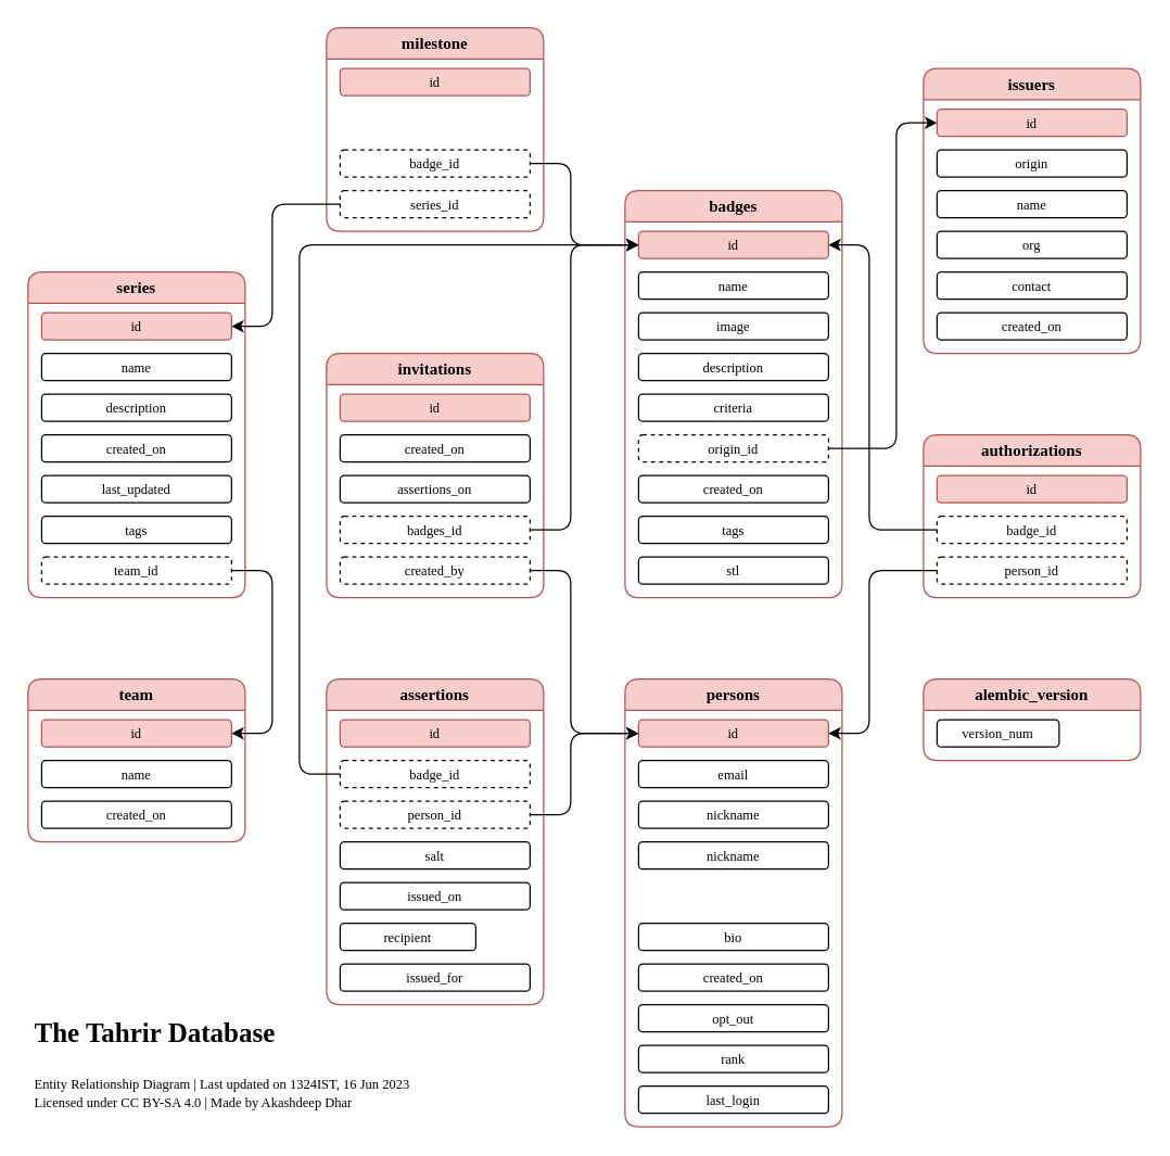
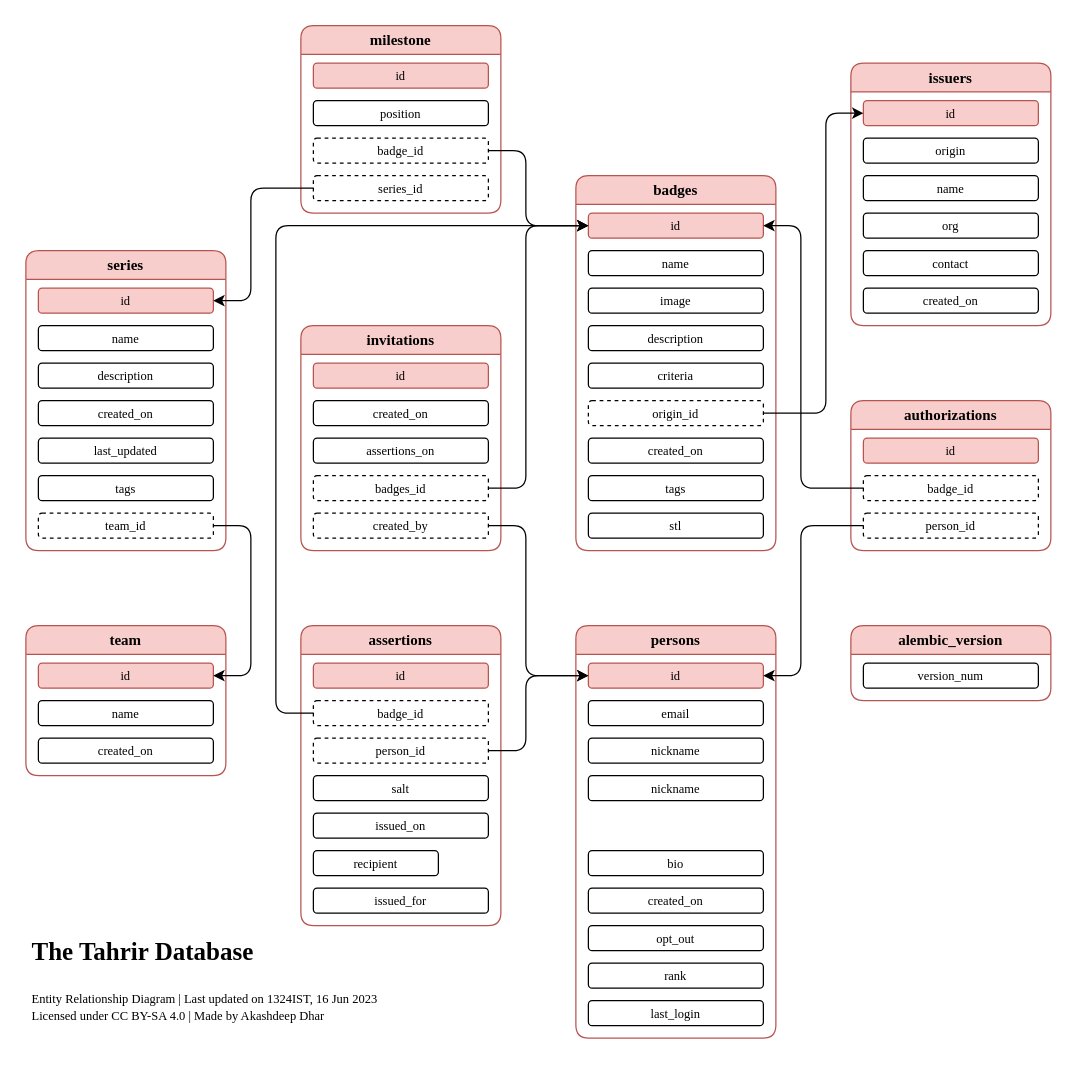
+ <mxCell id="35" value="&lt;font face=&quot;JetBrains Mono&quot;&gt;&lt;span style=&quot;font-size: 10px;&quot;&gt;position&lt;/span&gt;&lt;/font&gt;" style="rounded=1;whiteSpace=wrap;html=1;" parent="33" vertex="1"><mxGeometry x="10" y="60" width="140" height="20" as="geometry" /></mxCell>
- <mxCell id="3" value="&lt;font style=&quot;font-size: 10px;&quot; data-font-src=&quot;https://fonts.googleapis.com/css?family=JetBrains+Mono&quot; face=&quot;JetBrains Mono&quot;&gt;version_num&lt;/font&gt;" style="rounded=1;whiteSpace=wrap;html=1;" parent="2" vertex="1"><mxGeometry x="10" y="30" width="90" height="20" as="geometry" /></mxCell>
+ <mxCell id="3" value="&lt;font style=&quot;font-size: 10px;&quot; data-font-src=&quot;https://fonts.googleapis.com/css?family=JetBrains+Mono&quot; face=&quot;JetBrains Mono&quot;&gt;version_num&lt;/font&gt;" style="rounded=1;whiteSpace=wrap;html=1;" parent="2" vertex="1"><mxGeometry x="10" y="30" width="140" height="20" as="geometry" /></mxCell>
